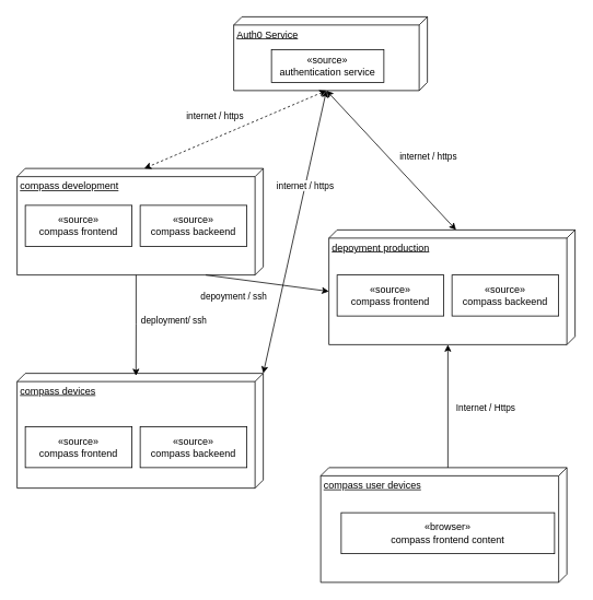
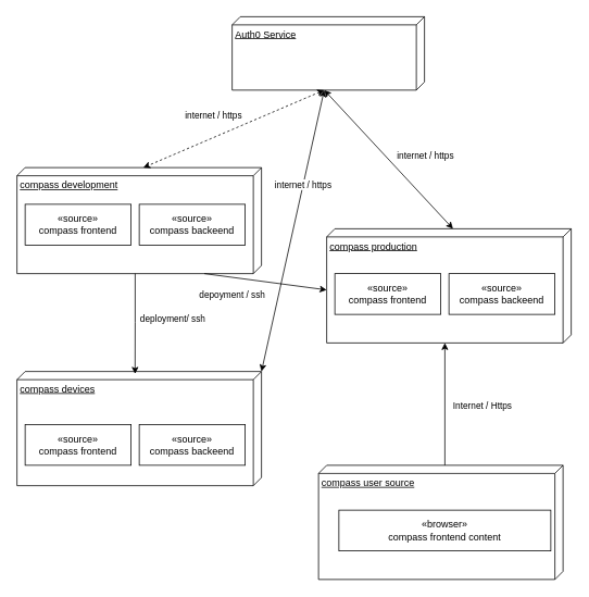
- <mxCell id="20" value="«source»&lt;br&gt;authentication service" style="html=1;whiteSpace=wrap;" vertex="1" parent="1"><mxGeometry x="330" y="60" width="137" height="40" as="geometry" /></mxCell>
- <mxCell id="9" value="depoyment production" style="verticalAlign=top;align=left;spacingTop=8;spacingLeft=2;spacingRight=12;shape=cube;size=10;direction=south;fontStyle=4;html=1;whiteSpace=wrap;" vertex="1" parent="1"><mxGeometry x="400" y="280" width="300" height="140" as="geometry" /></mxCell>
+ <mxCell id="9" value="compass production" style="verticalAlign=top;align=left;spacingTop=8;spacingLeft=2;spacingRight=12;shape=cube;size=10;direction=south;fontStyle=4;html=1;whiteSpace=wrap;" vertex="1" parent="1"><mxGeometry x="400" y="280" width="300" height="140" as="geometry" /></mxCell>
- <mxCell id="12" value="compass user devices" style="verticalAlign=top;align=left;spacingTop=8;spacingLeft=2;spacingRight=12;shape=cube;size=10;direction=south;fontStyle=4;html=1;whiteSpace=wrap;" vertex="1" parent="1"><mxGeometry x="390" y="570" width="300" height="140" as="geometry" /></mxCell>
+ <mxCell id="12" value="compass user source" style="verticalAlign=top;align=left;spacingTop=8;spacingLeft=2;spacingRight=12;shape=cube;size=10;direction=south;fontStyle=4;html=1;whiteSpace=wrap;" vertex="1" parent="1"><mxGeometry x="390" y="570" width="300" height="140" as="geometry" /></mxCell>
